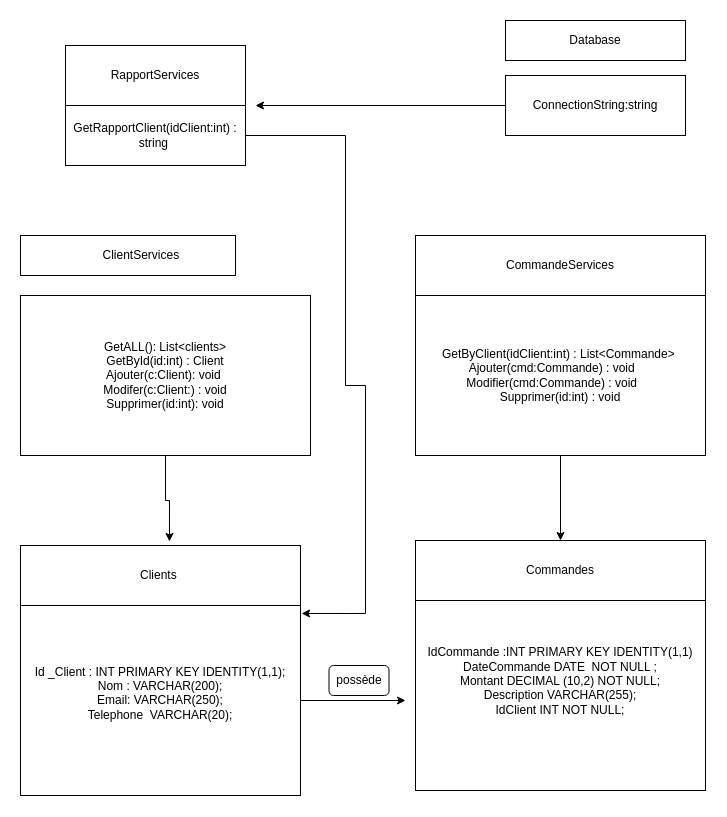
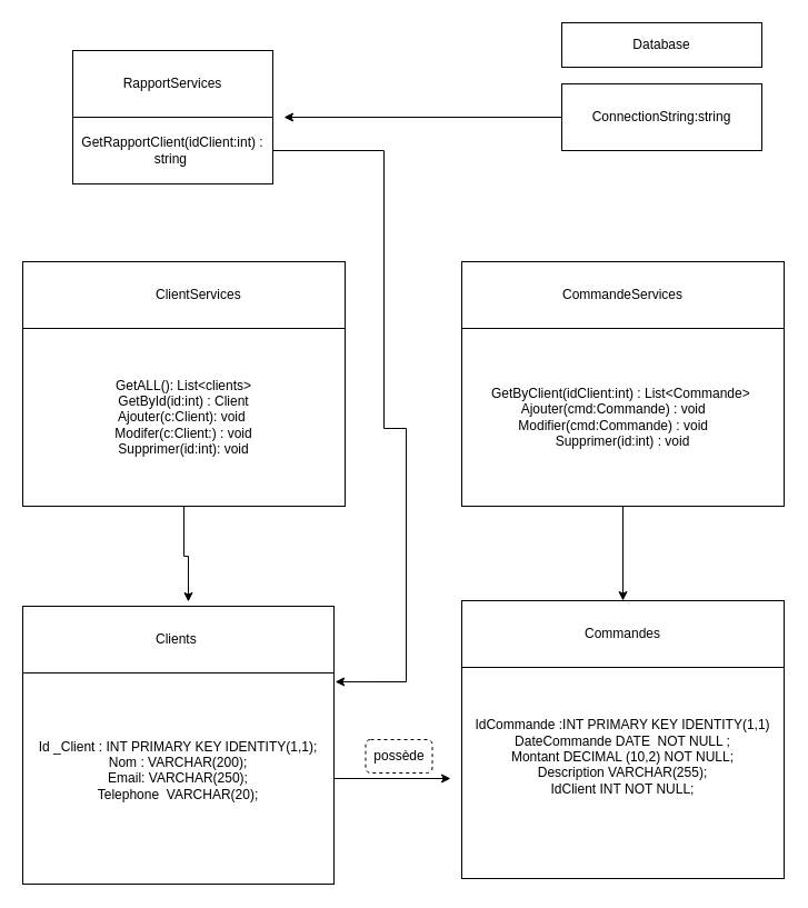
- <mxCell id="10" value="&lt;span style=&quot;white-space: pre;&quot;&gt;&#09;&lt;/span&gt;ClientServices" style="rounded=0;whiteSpace=wrap;html=1;labelBackgroundColor=none;" vertex="1" parent="1"><mxGeometry x="20" y="235" width="215" height="40" as="geometry" /></mxCell>
+ <mxCell id="10" value="&lt;span style=&quot;white-space: pre;&quot;&gt;&#09;&lt;/span&gt;ClientServices" style="rounded=0;whiteSpace=wrap;html=1;labelBackgroundColor=none;" vertex="1" parent="1"><mxGeometry x="20" y="235" width="290" height="60" as="geometry" /></mxCell>
- <mxCell id="18" value="possède" style="rounded=1;whiteSpace=wrap;html=1;" vertex="1" parent="1"><mxGeometry x="328.5" y="665" width="60" height="30" as="geometry" /></mxCell>
+ <mxCell id="18" value="possède" style="rounded=1;whiteSpace=wrap;html=1;dashed=1;" vertex="1" parent="1"><mxGeometry x="328.5" y="665" width="60" height="30" as="geometry" /></mxCell>
